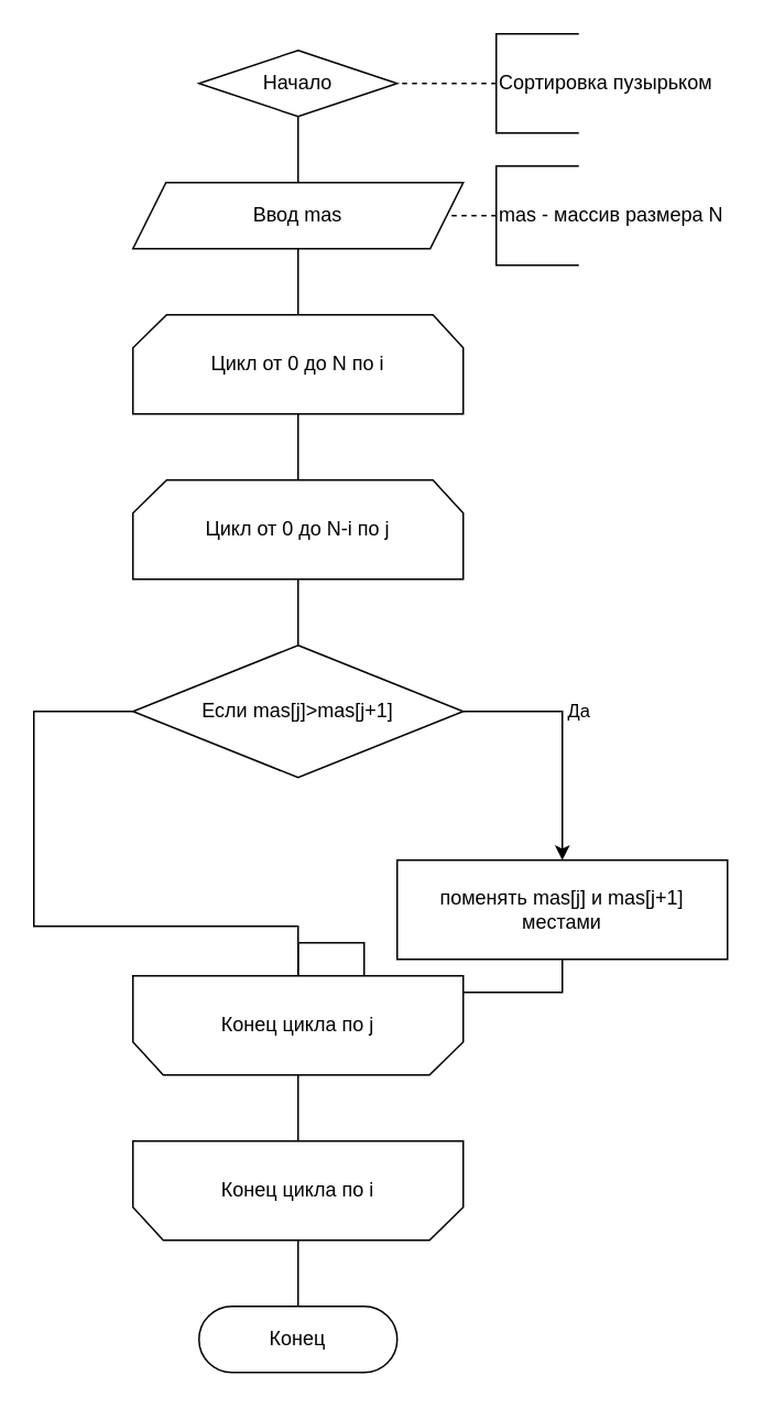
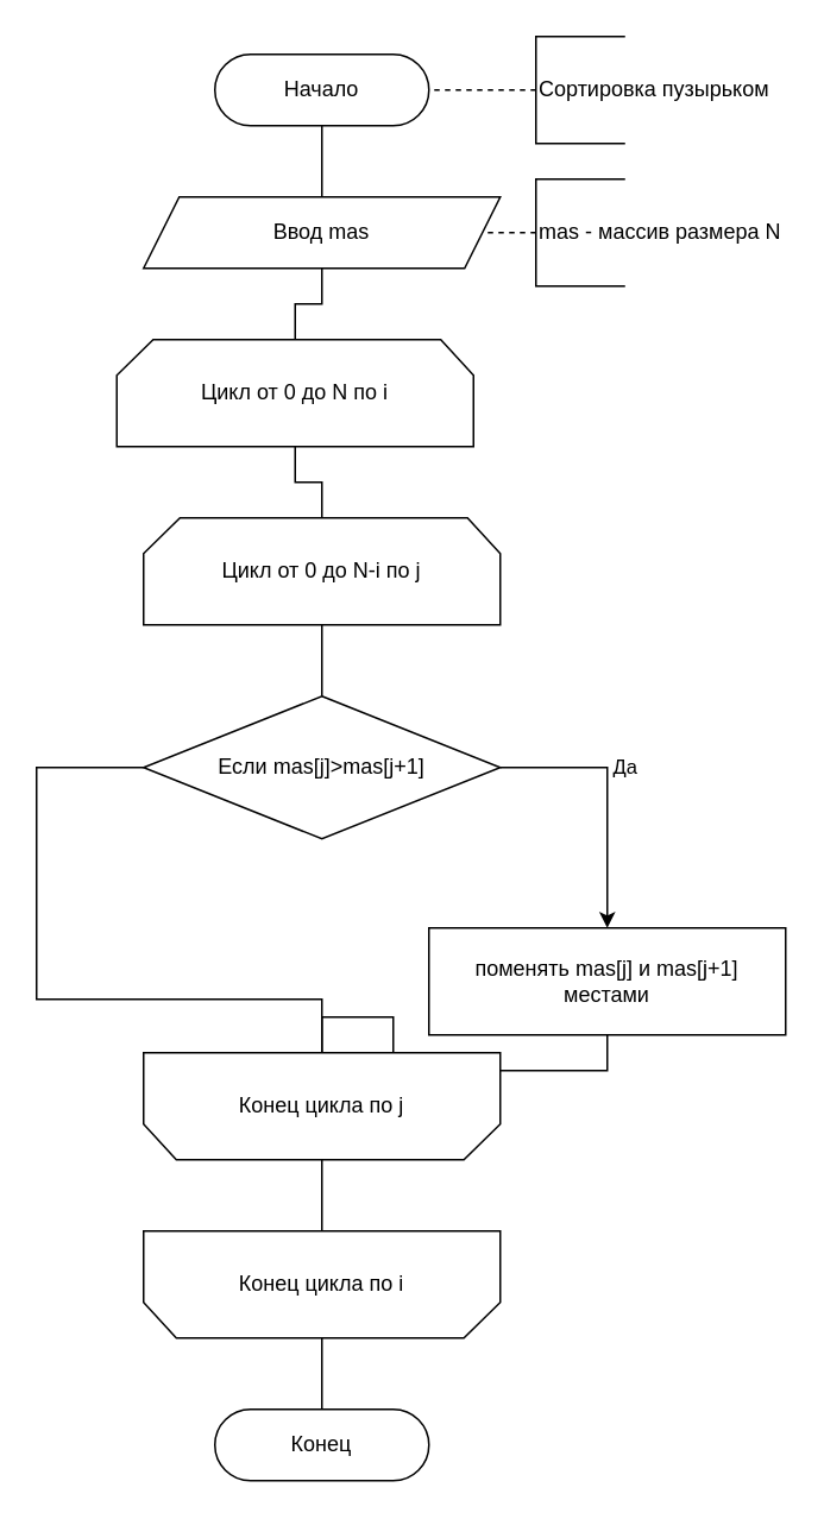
- <mxCell id="3" value="Начало" style="rhombus;whiteSpace=wrap;html=1;arcSize=50;" parent="1" vertex="1"><mxGeometry x="120" y="30" width="120" height="40" as="geometry" /></mxCell>
+ <mxCell id="3" value="Начало" style="rounded=1;whiteSpace=wrap;html=1;arcSize=50;" parent="1" vertex="1"><mxGeometry x="120" y="30" width="120" height="40" as="geometry" /></mxCell>
- <mxCell id="11" value="Цикл от 0 до N по i" style="strokeWidth=1;html=1;shape=stencil(rZVNb4MwDIZ/Ta5VIFoFxynrTlUvPeycUndEhQQF2q7/vikuGh+DMa8SB/wa3gcbW2FClqkqgIXcqByYeGNhuLa28MJa57ryob9NMbHkGF4wjCMMVVlAUqF2Vk6rXQaYKStnj3DR++rhoE0KDl3FivFX/8z9EjKxxngTbU3ZybTy3kxp49/lX2jGFy+IuT5ijApPyKEC11G/y9ugwMJ3MimYR9oSSN2KGu5vpI+/kwIaaUXpXp8VzIRtCHXxBQ97uDiayduSeDG1OlIvm60jVDfCE9IrYwso5E4lx09nT2b/41cW6r7cg0STzu0ZWkPXm++pBjQOmTYthyj+r0OvgU+wWBIs+JMdKGVQ/kaS2RImhtbrg4mo1ZExEvJgHUzM10FnGZ4jY6M7MKhVPNdq4QY=);whiteSpace=wrap;" parent="1" vertex="1"><mxGeometry x="80" y="190" width="200" height="60" as="geometry" /></mxCell>
+ <mxCell id="11" value="Цикл от 0 до N по i" style="strokeWidth=1;html=1;shape=stencil(rZVNb4MwDIZ/Ta5VIFoFxynrTlUvPeycUndEhQQF2q7/vikuGh+DMa8SB/wa3gcbW2FClqkqgIXcqByYeGNhuLa28MJa57ryob9NMbHkGF4wjCMMVVlAUqF2Vk6rXQaYKStnj3DR++rhoE0KDl3FivFX/8z9EjKxxngTbU3ZybTy3kxp49/lX2jGFy+IuT5ijApPyKEC11G/y9ugwMJ3MimYR9oSSN2KGu5vpI+/kwIaaUXpXp8VzIRtCHXxBQ97uDiayduSeDG1OlIvm60jVDfCE9IrYwso5E4lx09nT2b/41cW6r7cg0STzu0ZWkPXm++pBjQOmTYthyj+r0OvgU+wWBIs+JMdKGVQ/kaS2RImhtbrg4mo1ZExEvJgHUzM10FnGZ4jY6M7MKhVPNdq4QY=);whiteSpace=wrap;" parent="1" vertex="1"><mxGeometry x="65" y="190" width="200" height="60" as="geometry" /></mxCell>
